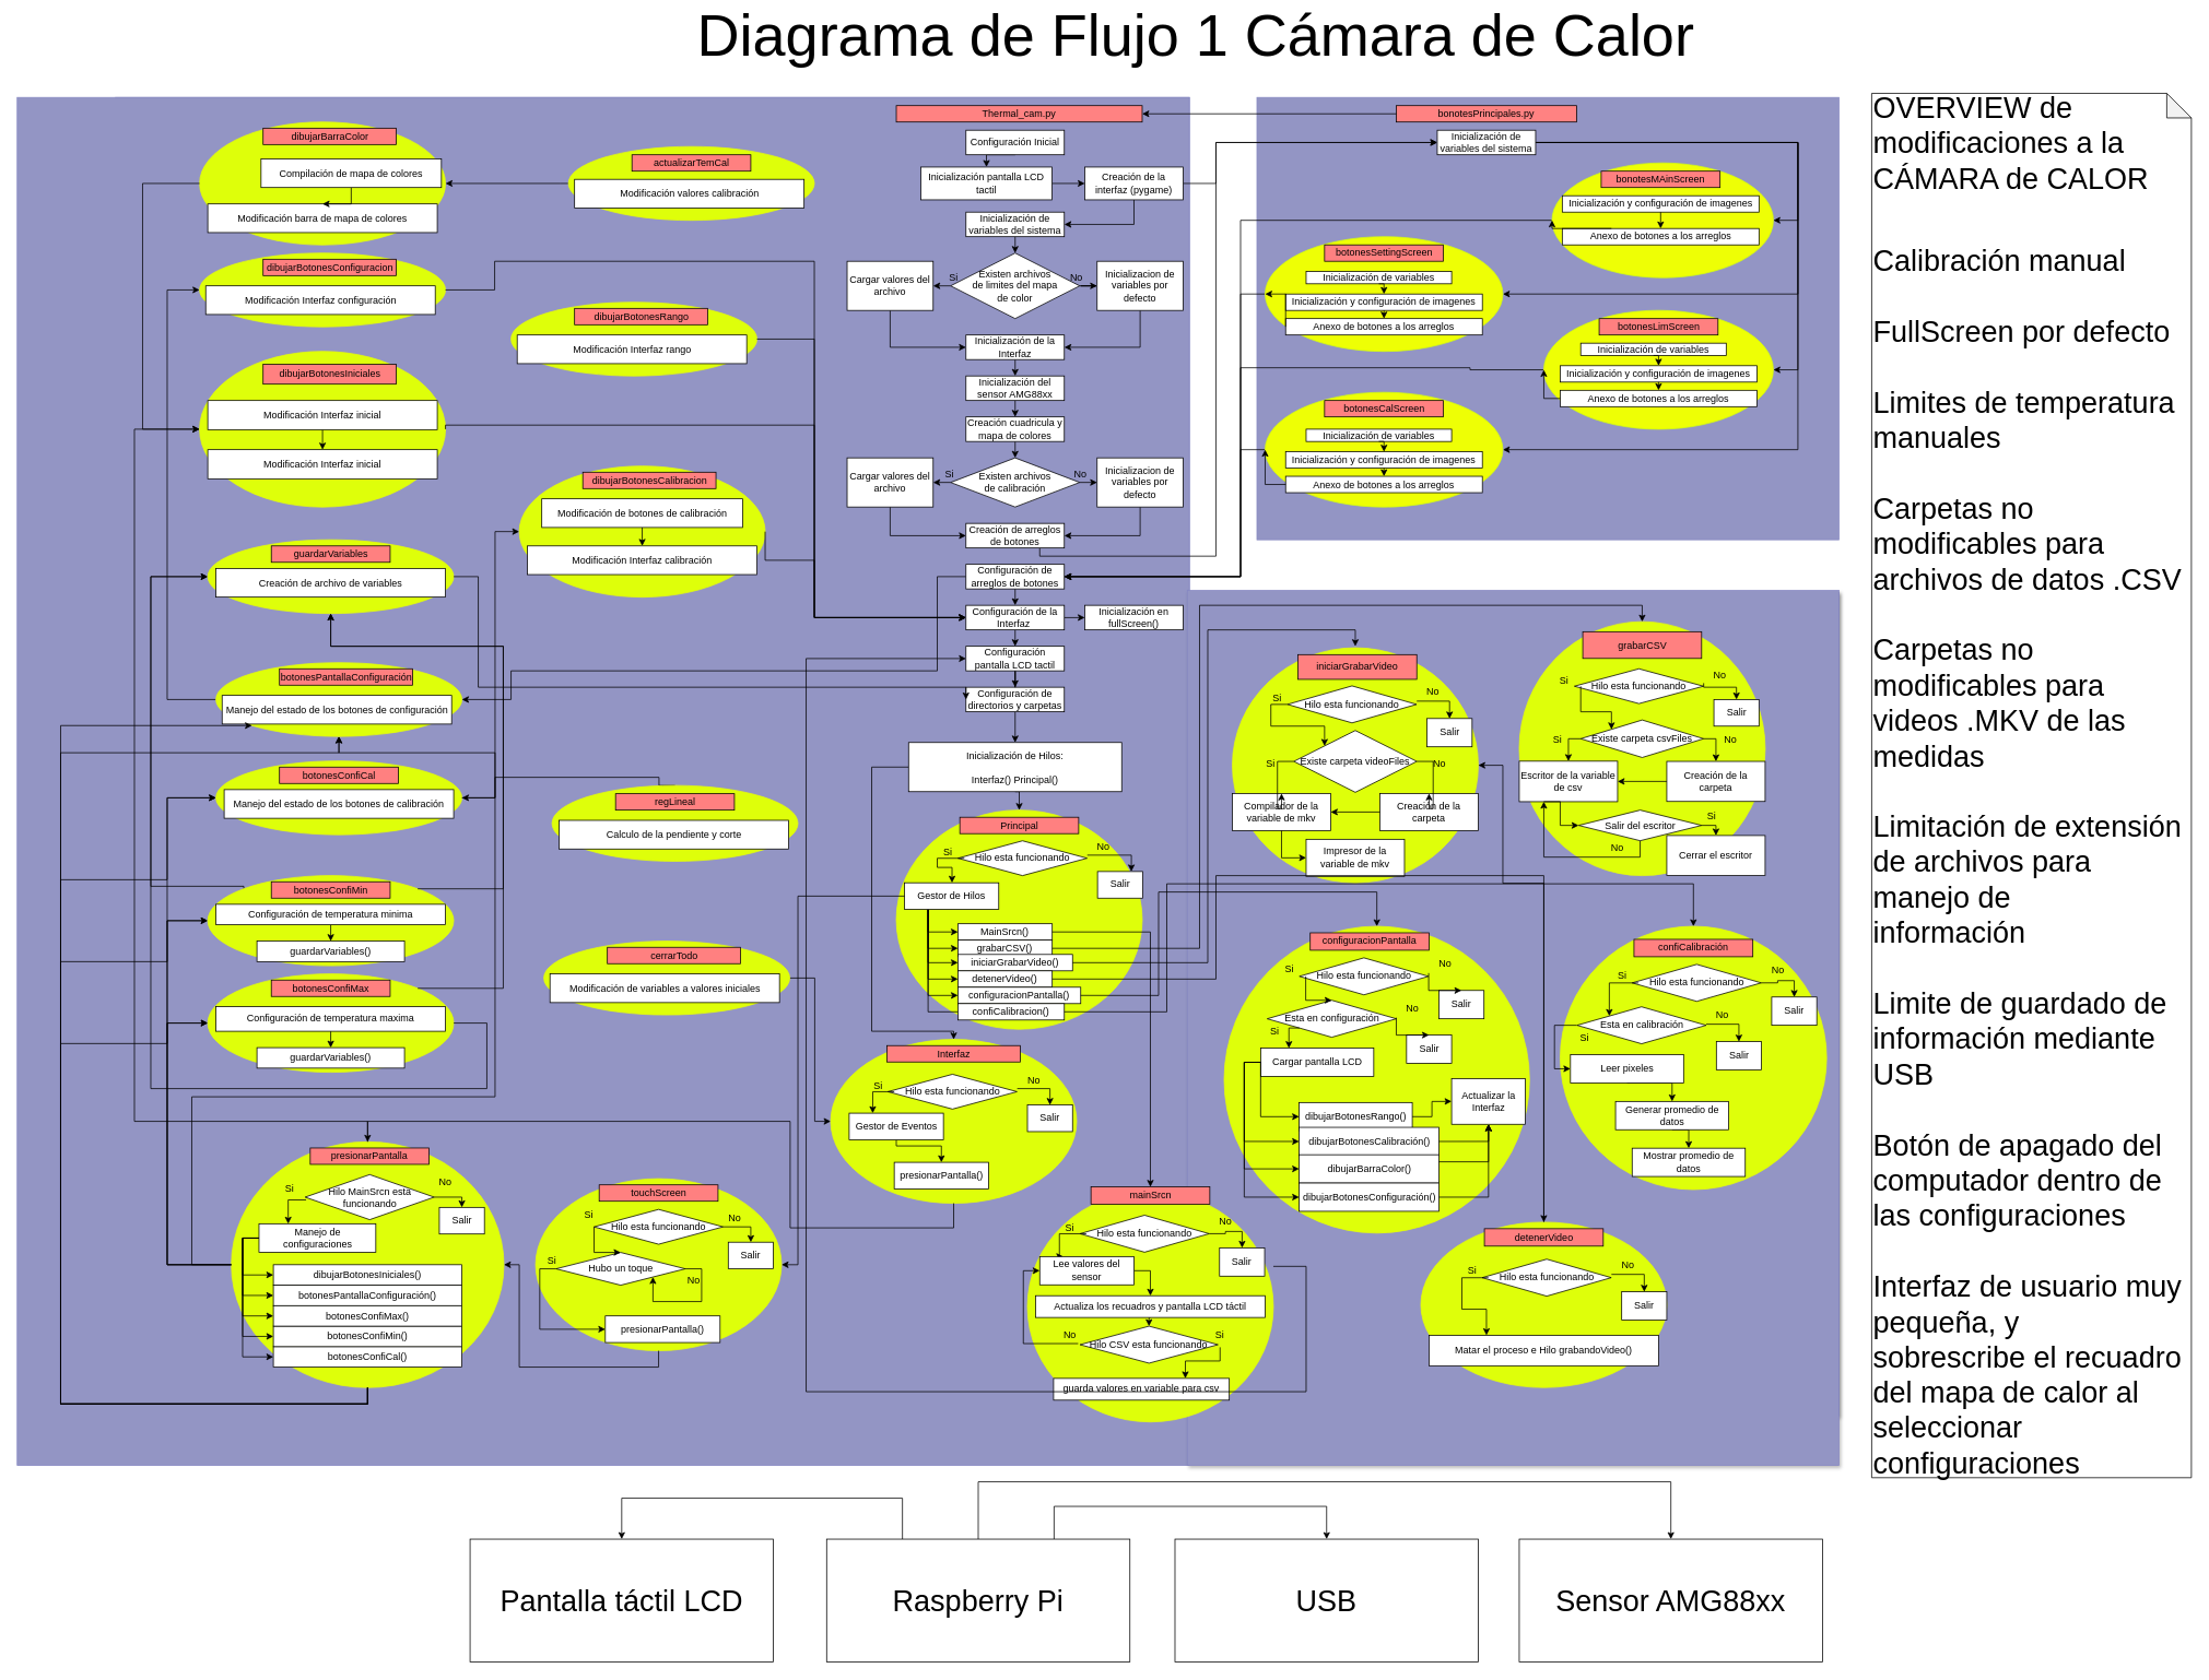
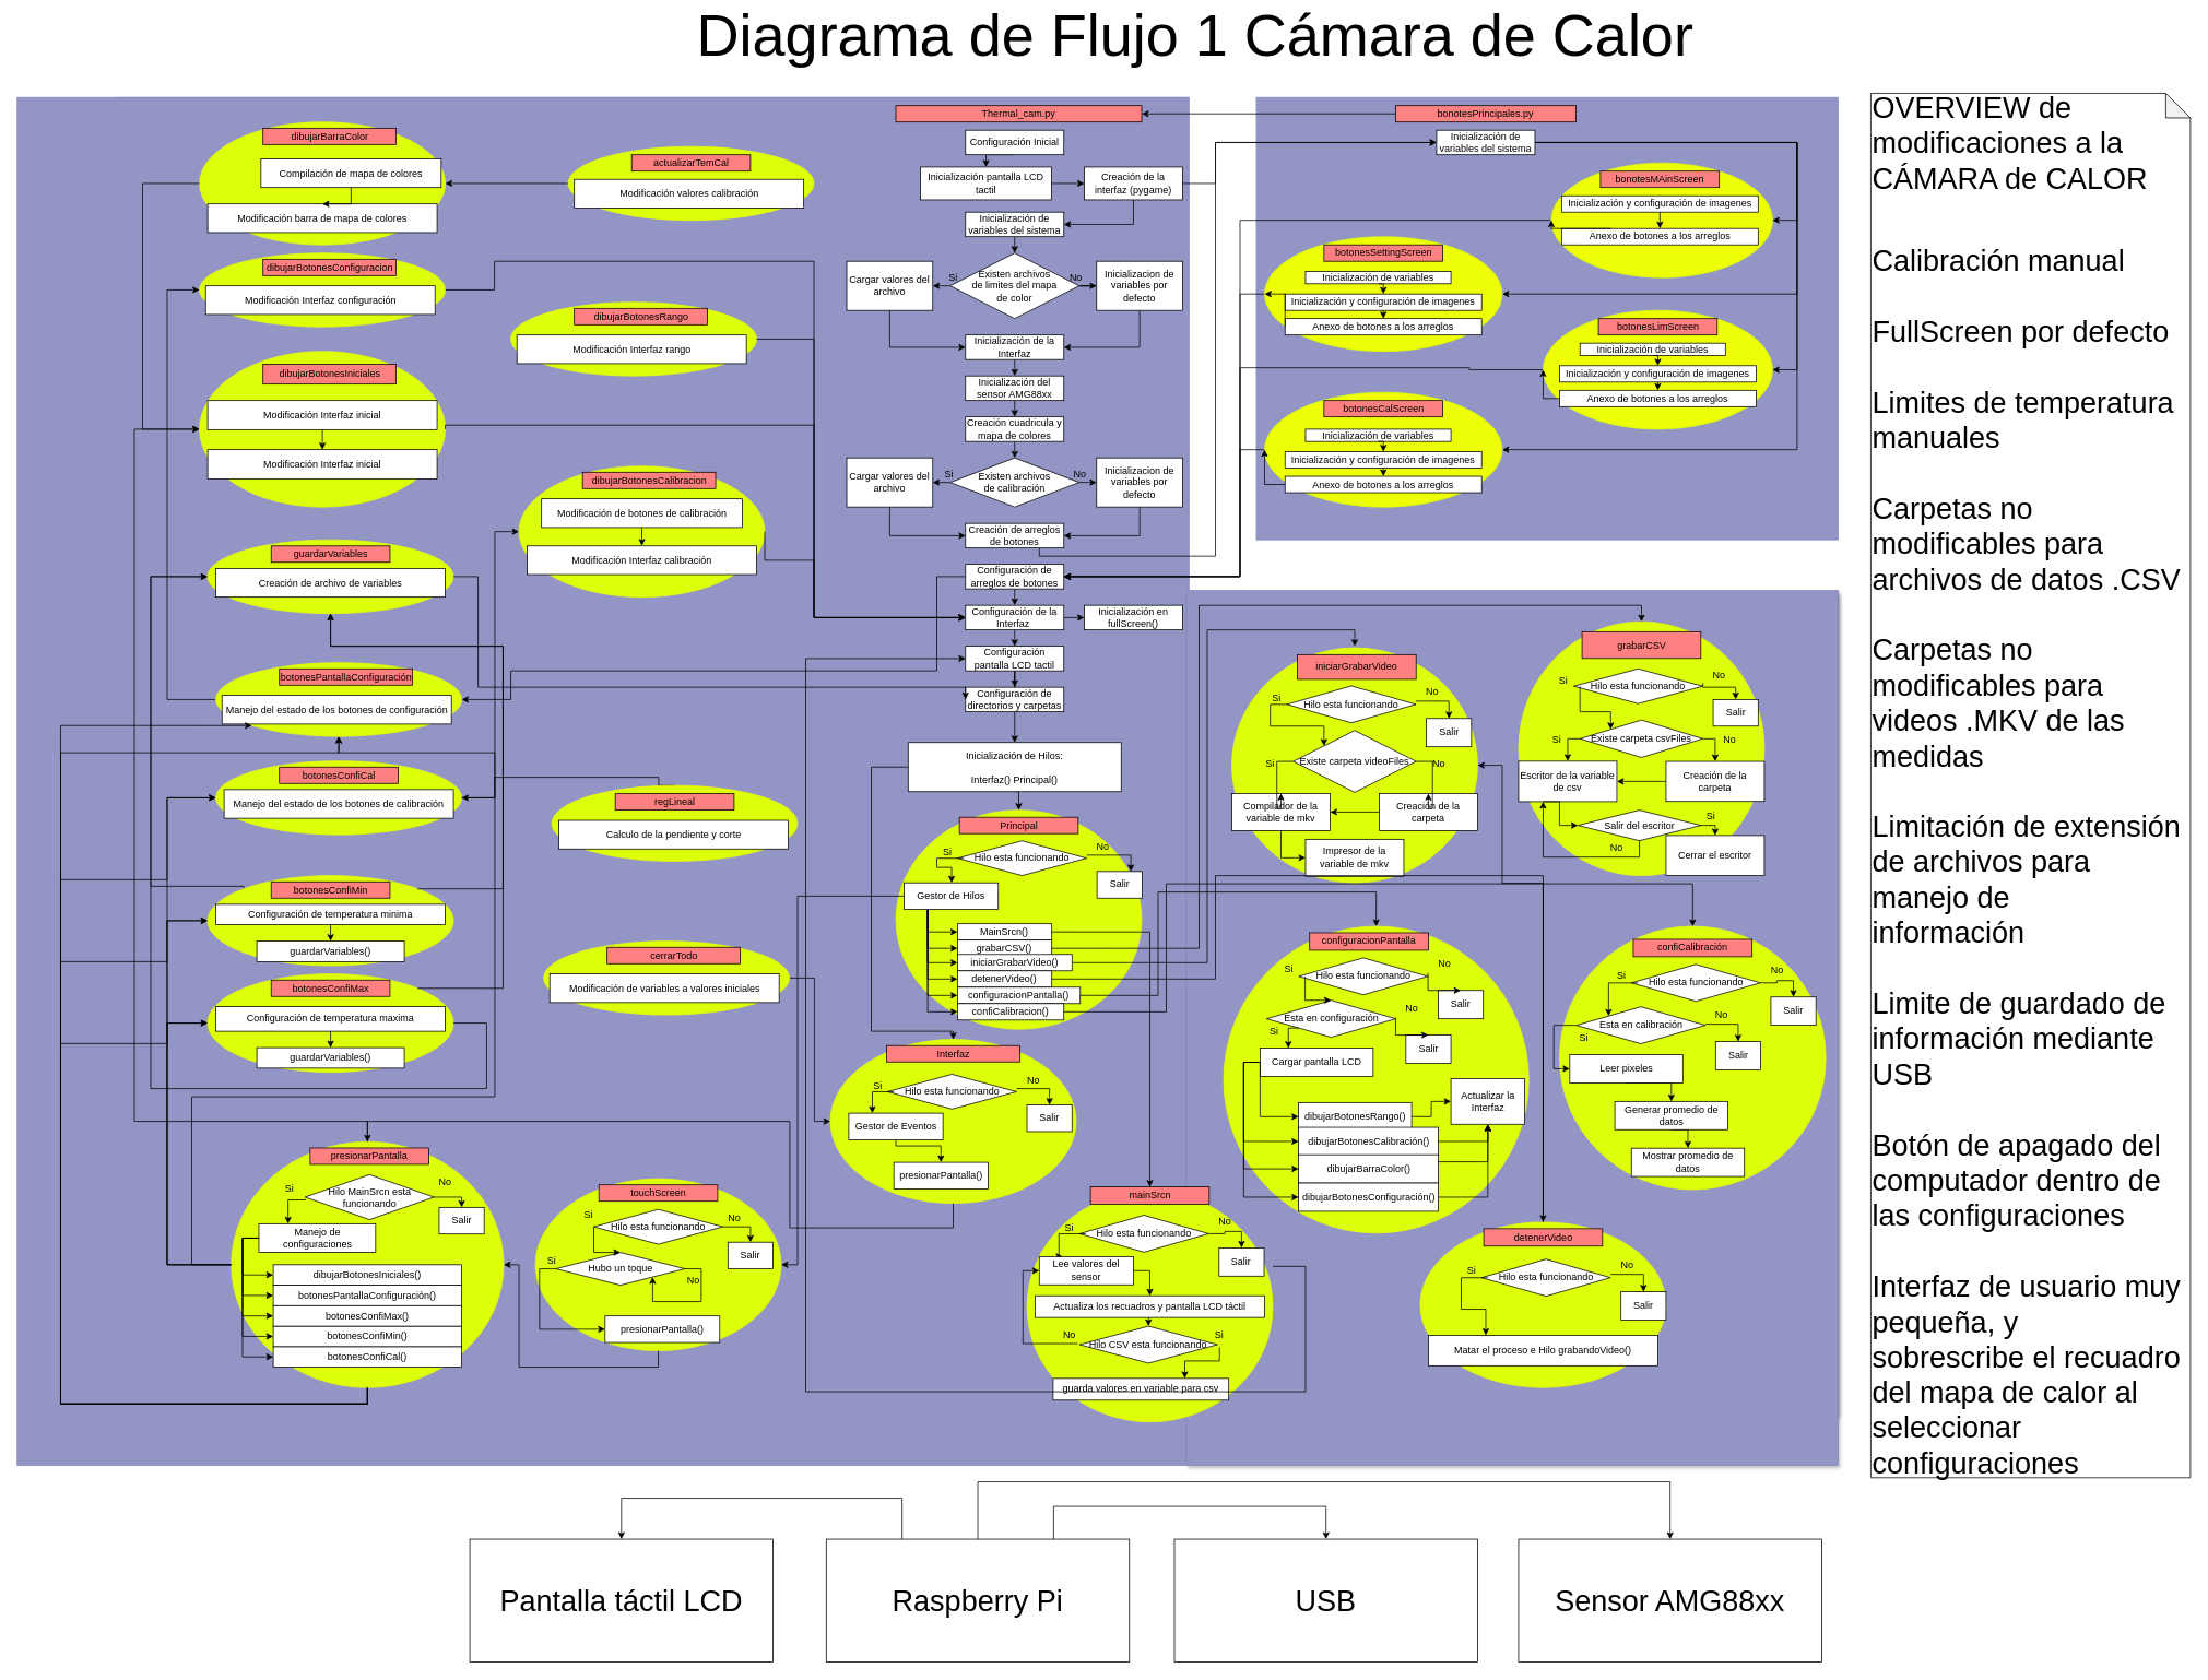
- <mxCell id="576" style="edgeStyle=orthogonalEdgeStyle;rounded=0;orthogonalLoop=1;jettySize=auto;html=1;exitX=0.25;exitY=1;exitDx=0;exitDy=0;entryX=0;entryY=0.5;entryDx=0;entryDy=0;endArrow=none;" parent="562" source="577" target="583" edge="1"><mxGeometry relative="1" as="geometry" /></mxCell>
+ <mxCell id="576" style="edgeStyle=orthogonalEdgeStyle;rounded=0;orthogonalLoop=1;jettySize=auto;html=1;exitX=0.25;exitY=1;exitDx=0;exitDy=0;entryX=0;entryY=0.5;entryDx=0;entryDy=0;" parent="562" source="577" target="583" edge="1"><mxGeometry relative="1" as="geometry" /></mxCell>
